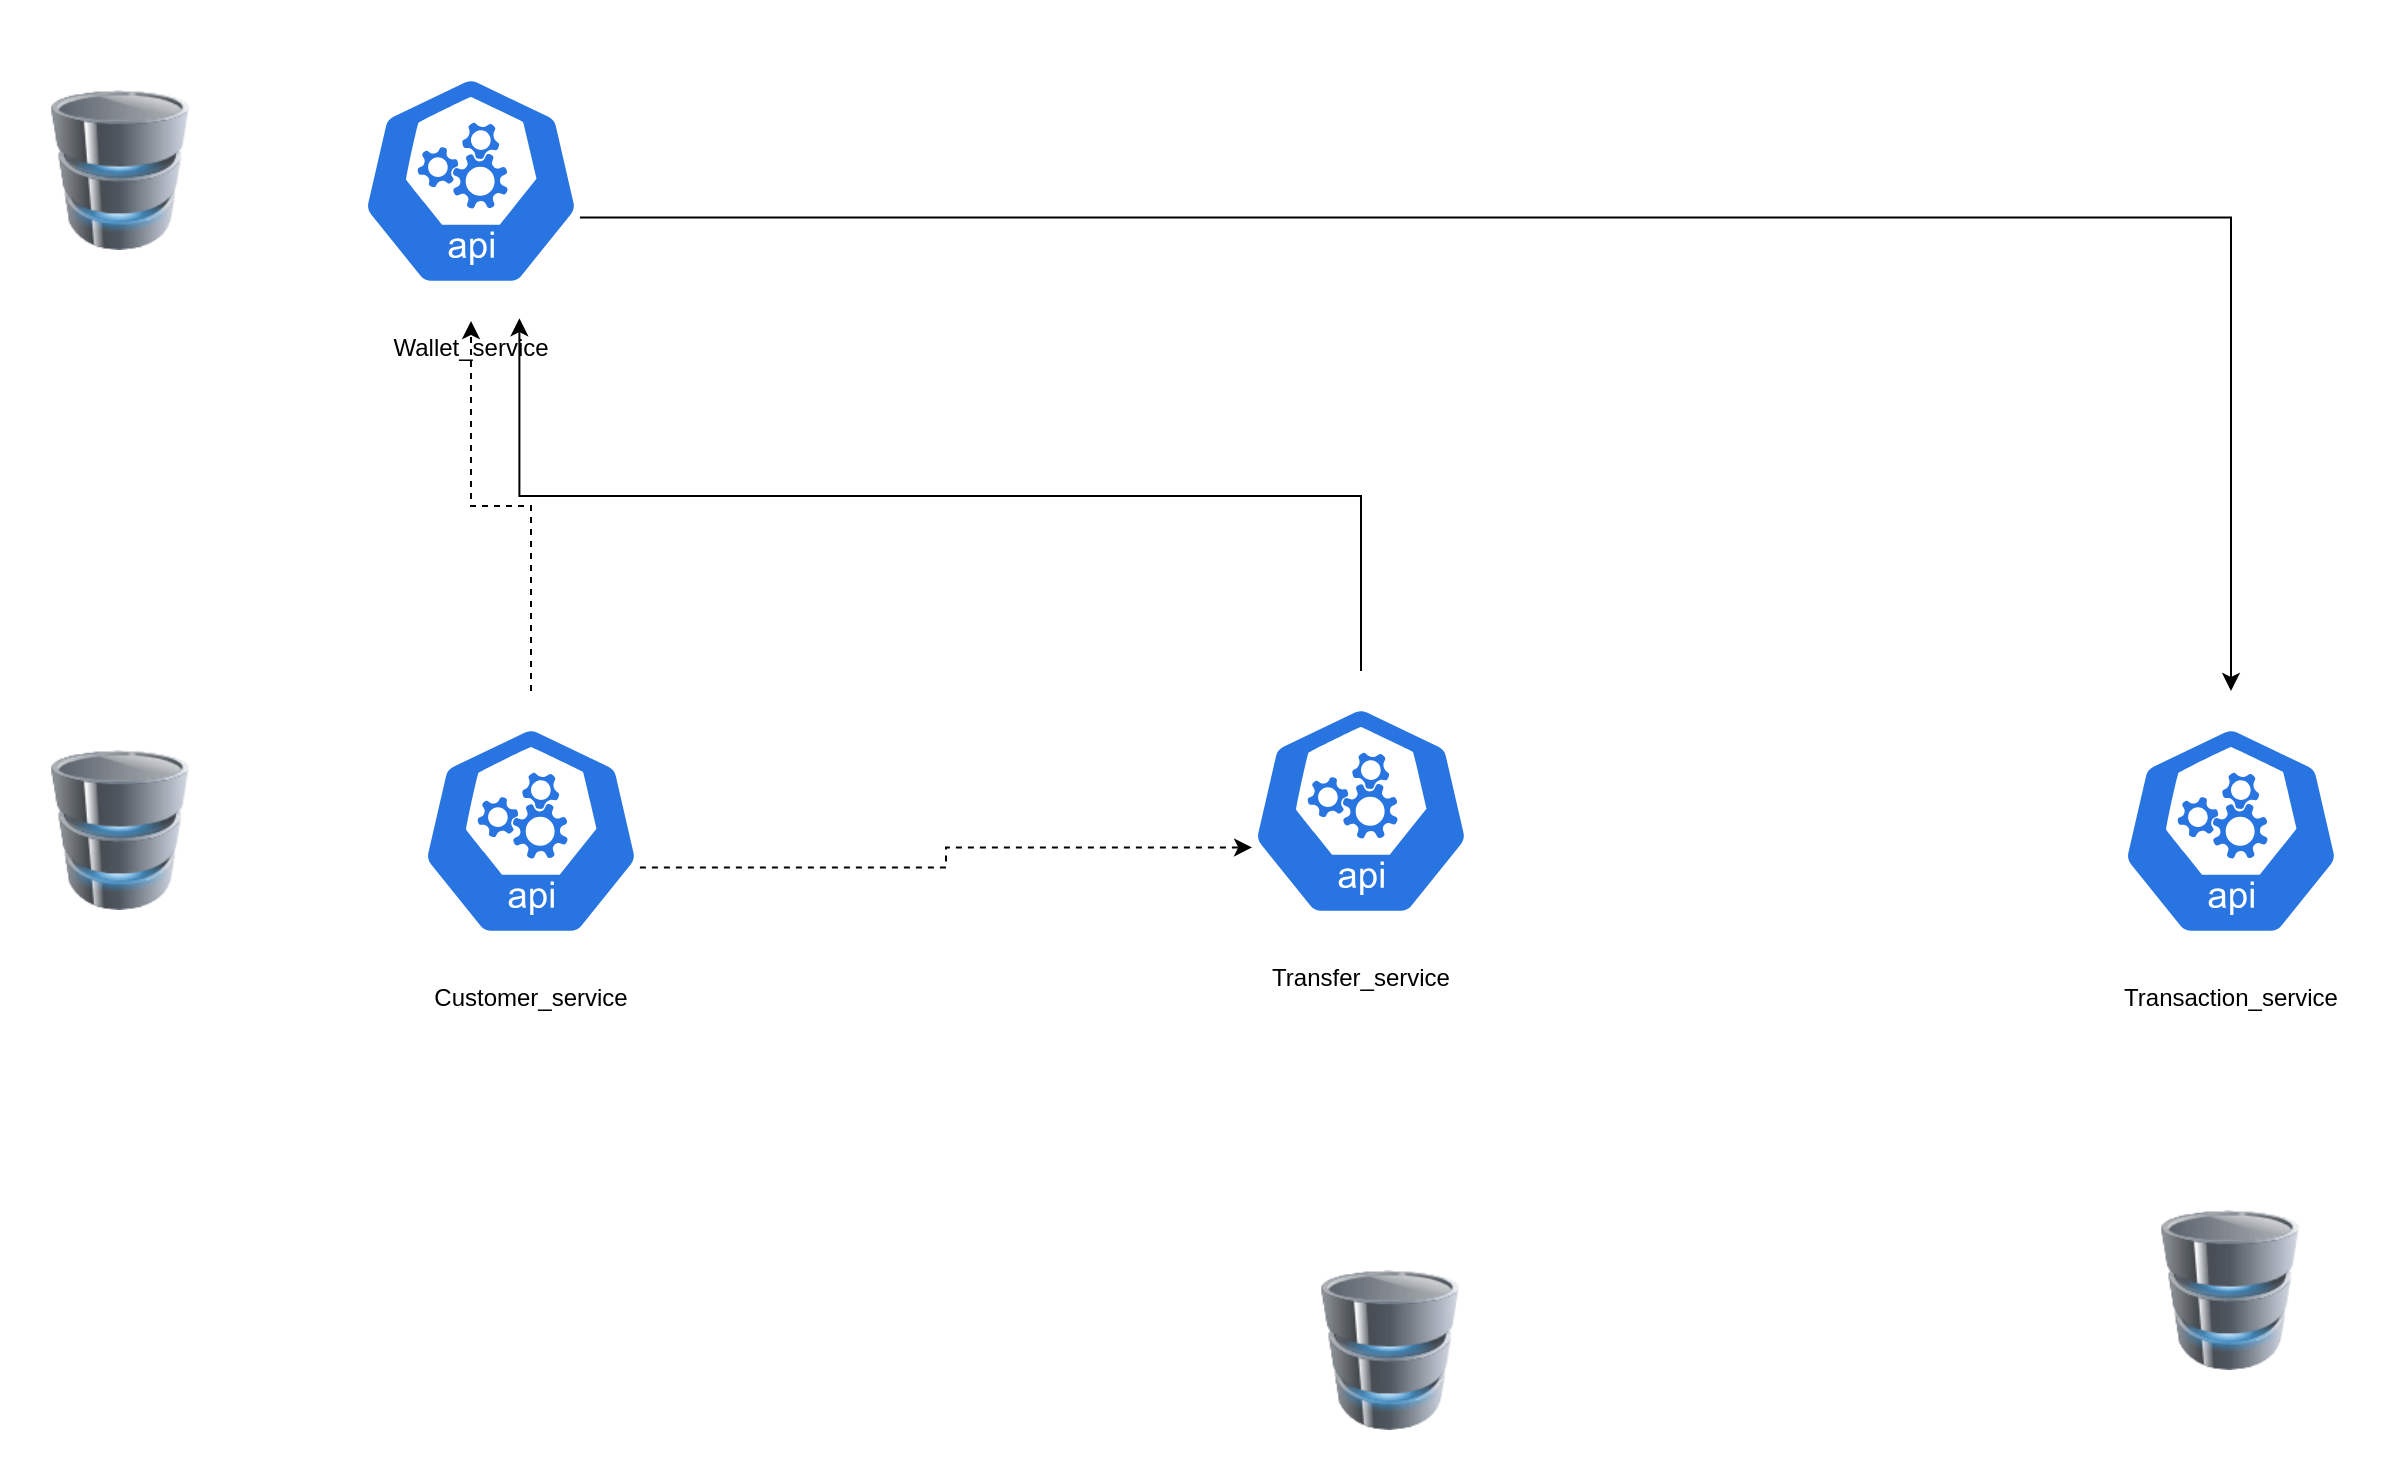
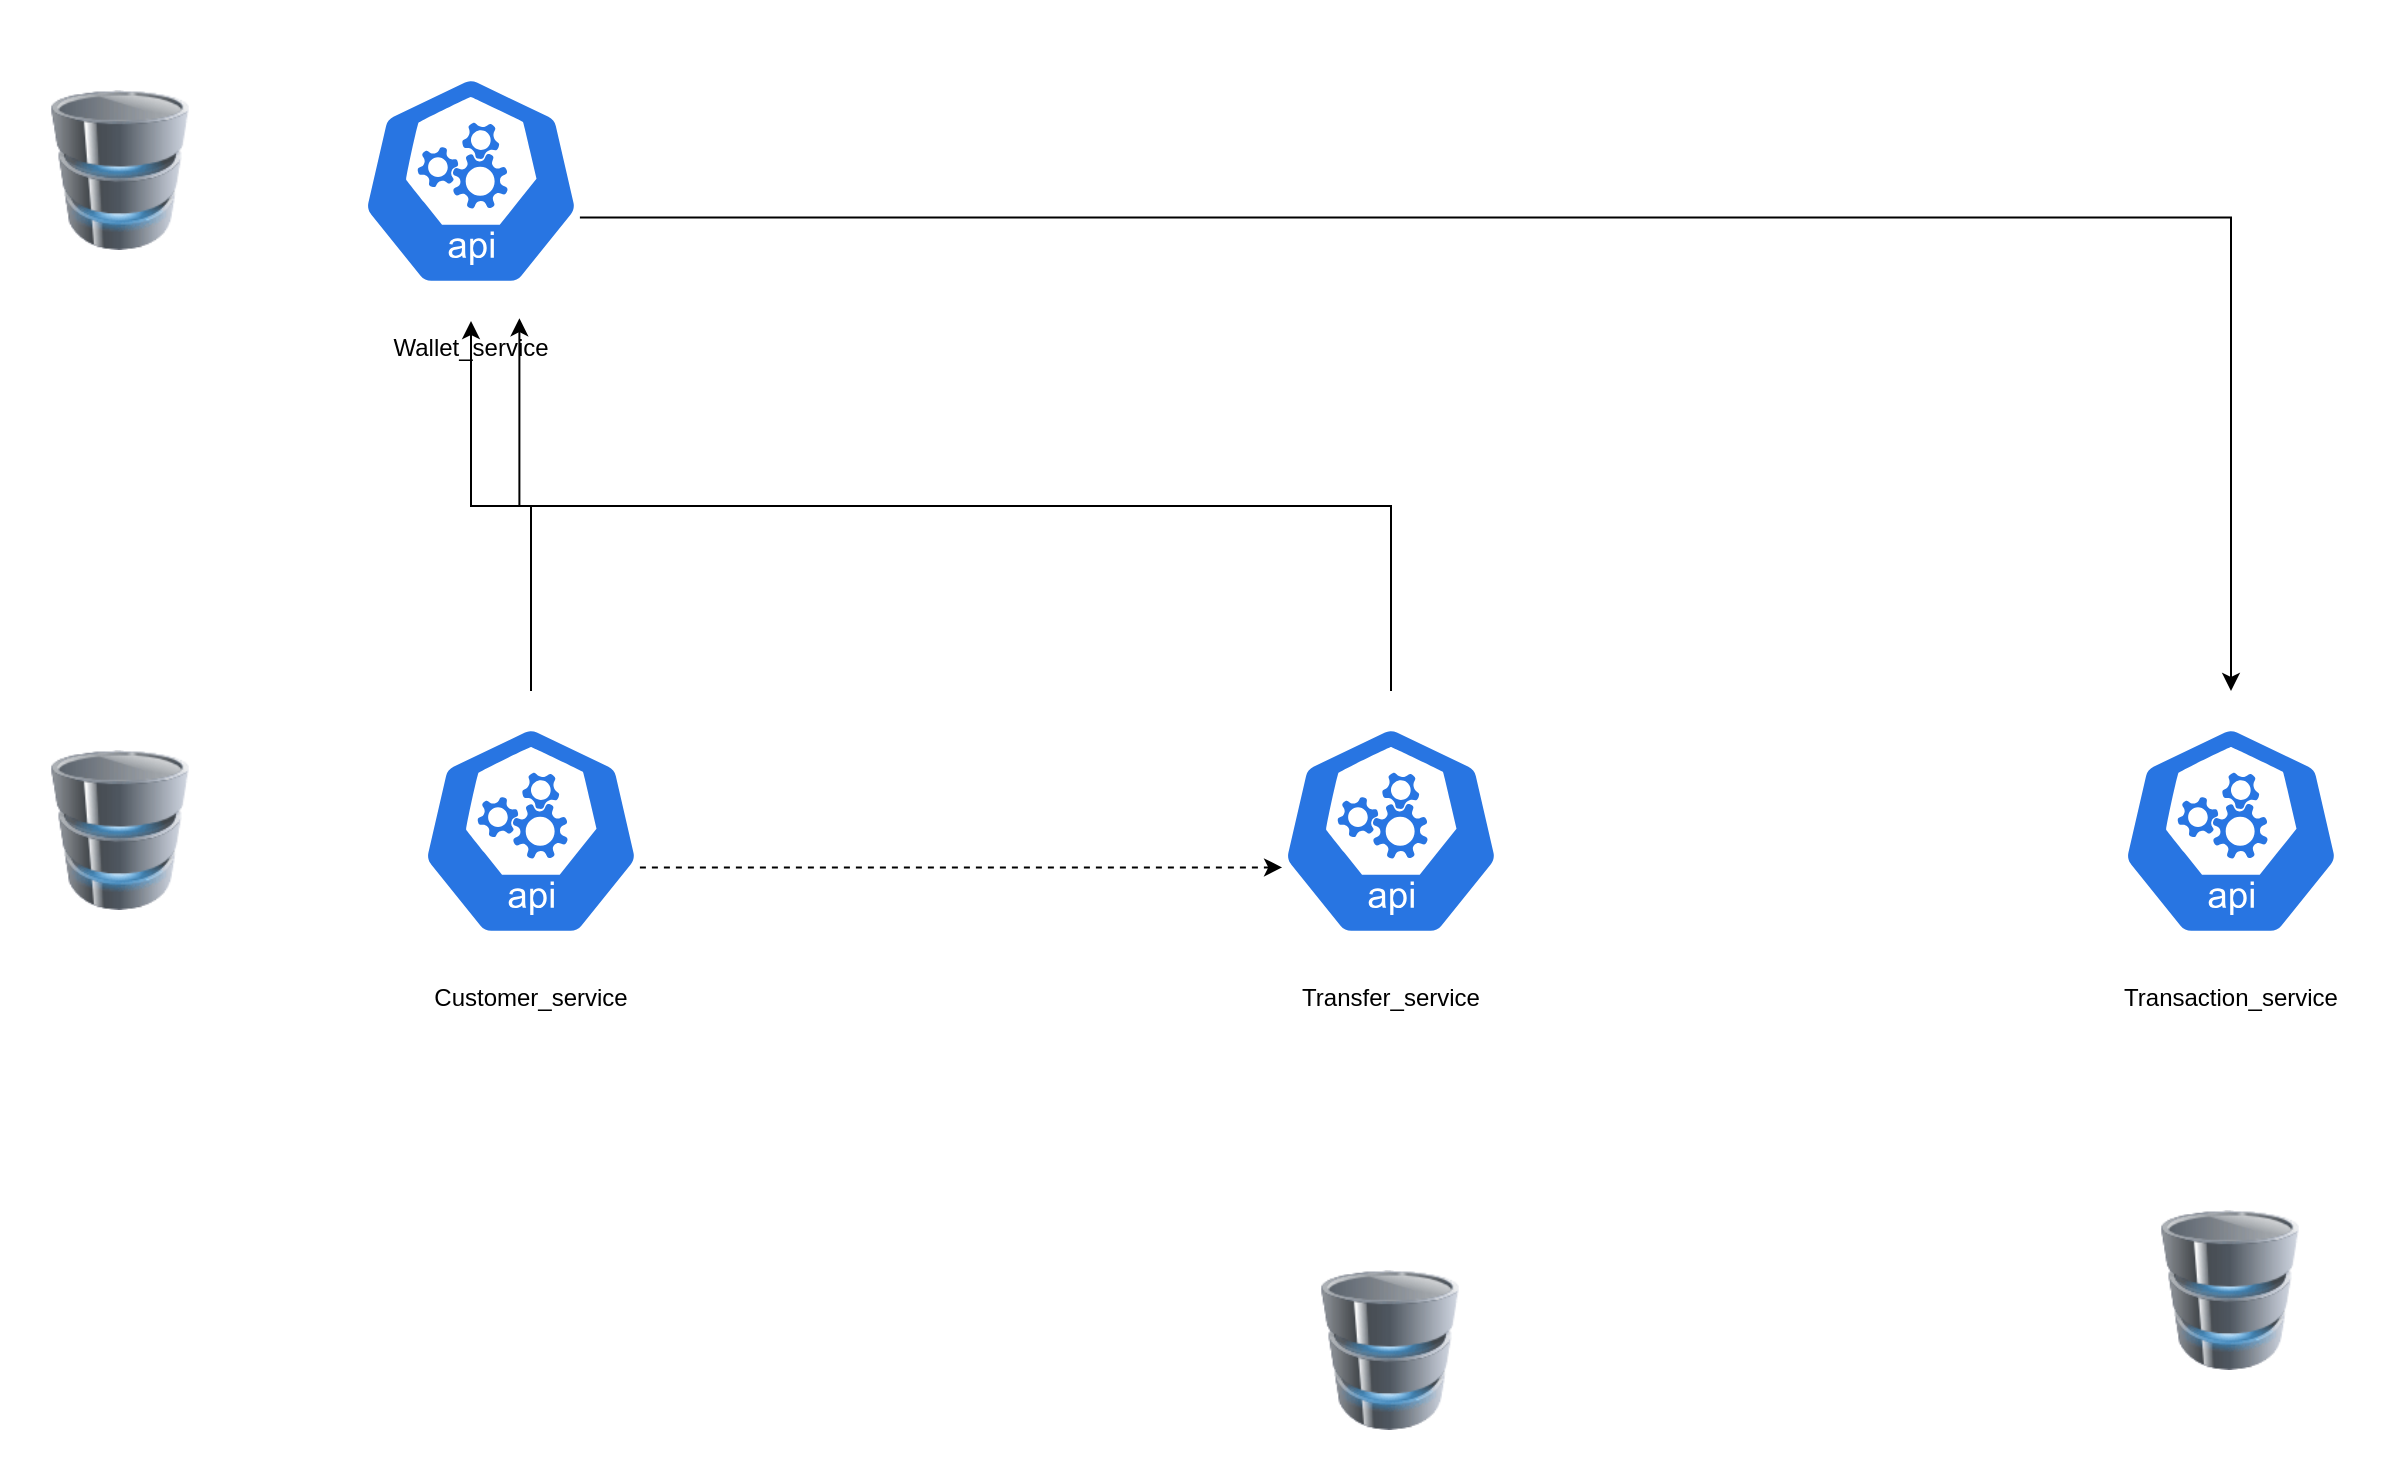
- <mxCell id="2" style="edgeStyle=orthogonalEdgeStyle;rounded=0;orthogonalLoop=1;jettySize=auto;html=1;exitX=0.5;exitY=0;exitDx=0;exitDy=0;exitPerimeter=0;entryX=0.5;entryY=1;entryDx=0;entryDy=0;entryPerimeter=0;dashed=1;" edge="1" parent="1" source="6" target="4"><mxGeometry relative="1" as="geometry" /></mxCell>
+ <mxCell id="2" style="edgeStyle=orthogonalEdgeStyle;rounded=0;orthogonalLoop=1;jettySize=auto;html=1;exitX=0.5;exitY=0;exitDx=0;exitDy=0;exitPerimeter=0;entryX=0.5;entryY=1;entryDx=0;entryDy=0;entryPerimeter=0;" edge="1" parent="1" source="6" target="4"><mxGeometry relative="1" as="geometry" /></mxCell>
- <mxCell id="8" value="Transfer_service" style="sketch=0;html=1;dashed=0;whitespace=wrap;fillColor=#2875E2;strokeColor=#ffffff;points=[[0.005,0.63,0],[0.1,0.2,0],[0.9,0.2,0],[0.5,0,0],[0.995,0.63,0],[0.72,0.99,0],[0.5,1,0],[0.28,0.99,0]];verticalLabelPosition=bottom;align=center;verticalAlign=top;shape=mxgraph.kubernetes.icon;prIcon=api" vertex="1" parent="1"><mxGeometry x="625" y="335" width="110" height="140" as="geometry" /></mxCell>
+ <mxCell id="8" value="Transfer_service" style="sketch=0;html=1;dashed=0;whitespace=wrap;fillColor=#2875E2;strokeColor=#ffffff;points=[[0.005,0.63,0],[0.1,0.2,0],[0.9,0.2,0],[0.5,0,0],[0.995,0.63,0],[0.72,0.99,0],[0.5,1,0],[0.28,0.99,0]];verticalLabelPosition=bottom;align=center;verticalAlign=top;shape=mxgraph.kubernetes.icon;prIcon=api" vertex="1" parent="1"><mxGeometry x="640" y="345" width="110" height="140" as="geometry" /></mxCell>
